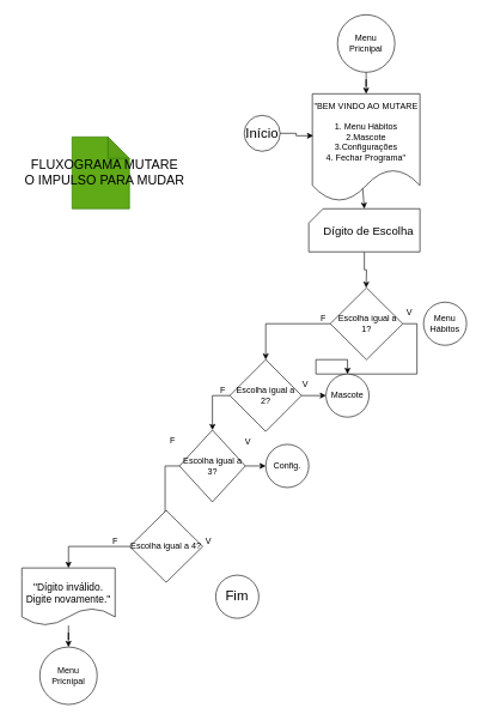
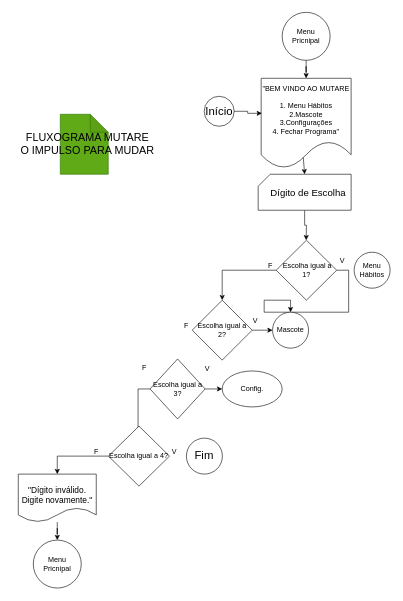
- <mxCell id="10" style="edgeStyle=orthogonalEdgeStyle;rounded=0;orthogonalLoop=1;jettySize=auto;html=1;exitX=0;exitY=0.5;exitDx=0;exitDy=0;" parent="1" source="11" target="15" edge="1"><mxGeometry relative="1" as="geometry" /></mxCell>
- <mxCell id="16" value="Config." style="ellipse;whiteSpace=wrap;html=1;aspect=fixed;" parent="1" vertex="1"><mxGeometry x="370" y="618" width="60" height="60" as="geometry" /></mxCell>
+ <mxCell id="16" value="Config." style="ellipse;whiteSpace=wrap;html=1;aspect=fixed;" parent="1" vertex="1"><mxGeometry x="370" y="618" width="100" height="60" as="geometry" /></mxCell>
- <mxCell id="18" value="&lt;font style=&quot;font-size: 19px;&quot;&gt;Fim&lt;/font&gt;" style="ellipse;whiteSpace=wrap;html=1;aspect=fixed;" parent="1" vertex="1"><mxGeometry x="300.31" y="800" width="60" height="60" as="geometry" /></mxCell>
+ <mxCell id="18" value="&lt;font style=&quot;font-size: 19px;&quot;&gt;Fim&lt;/font&gt;" style="ellipse;whiteSpace=wrap;html=1;aspect=fixed;" parent="1" vertex="1"><mxGeometry x="310.31" y="730" width="60" height="60" as="geometry" /></mxCell>
